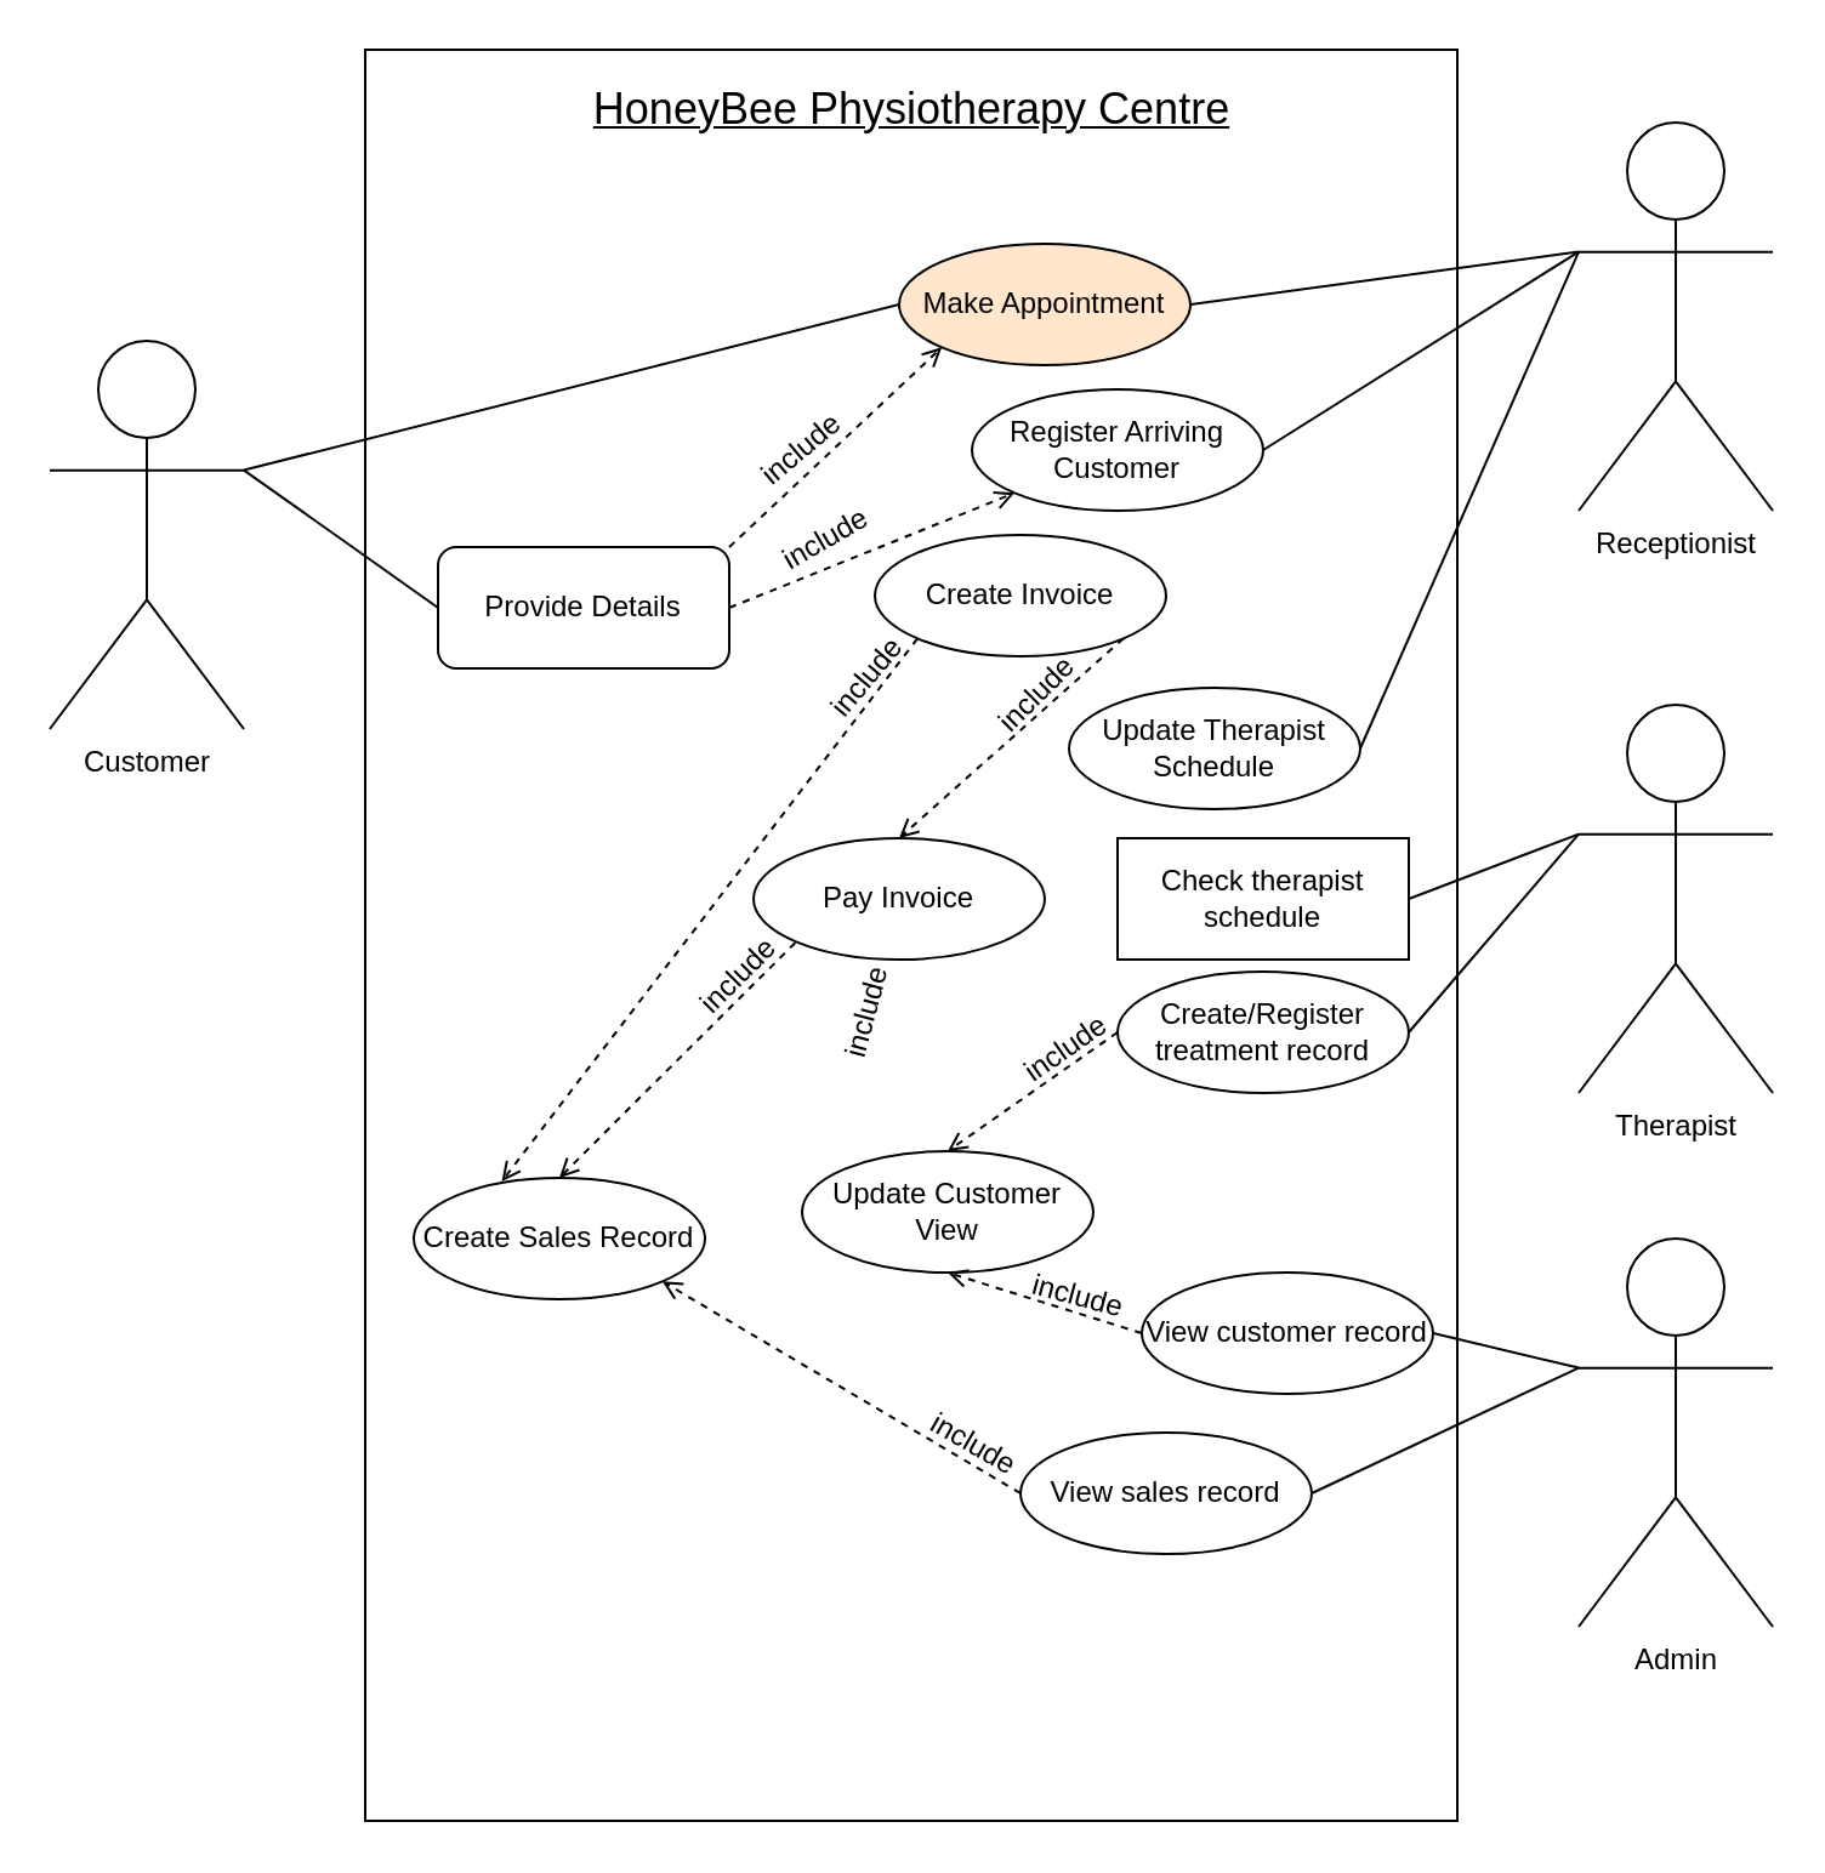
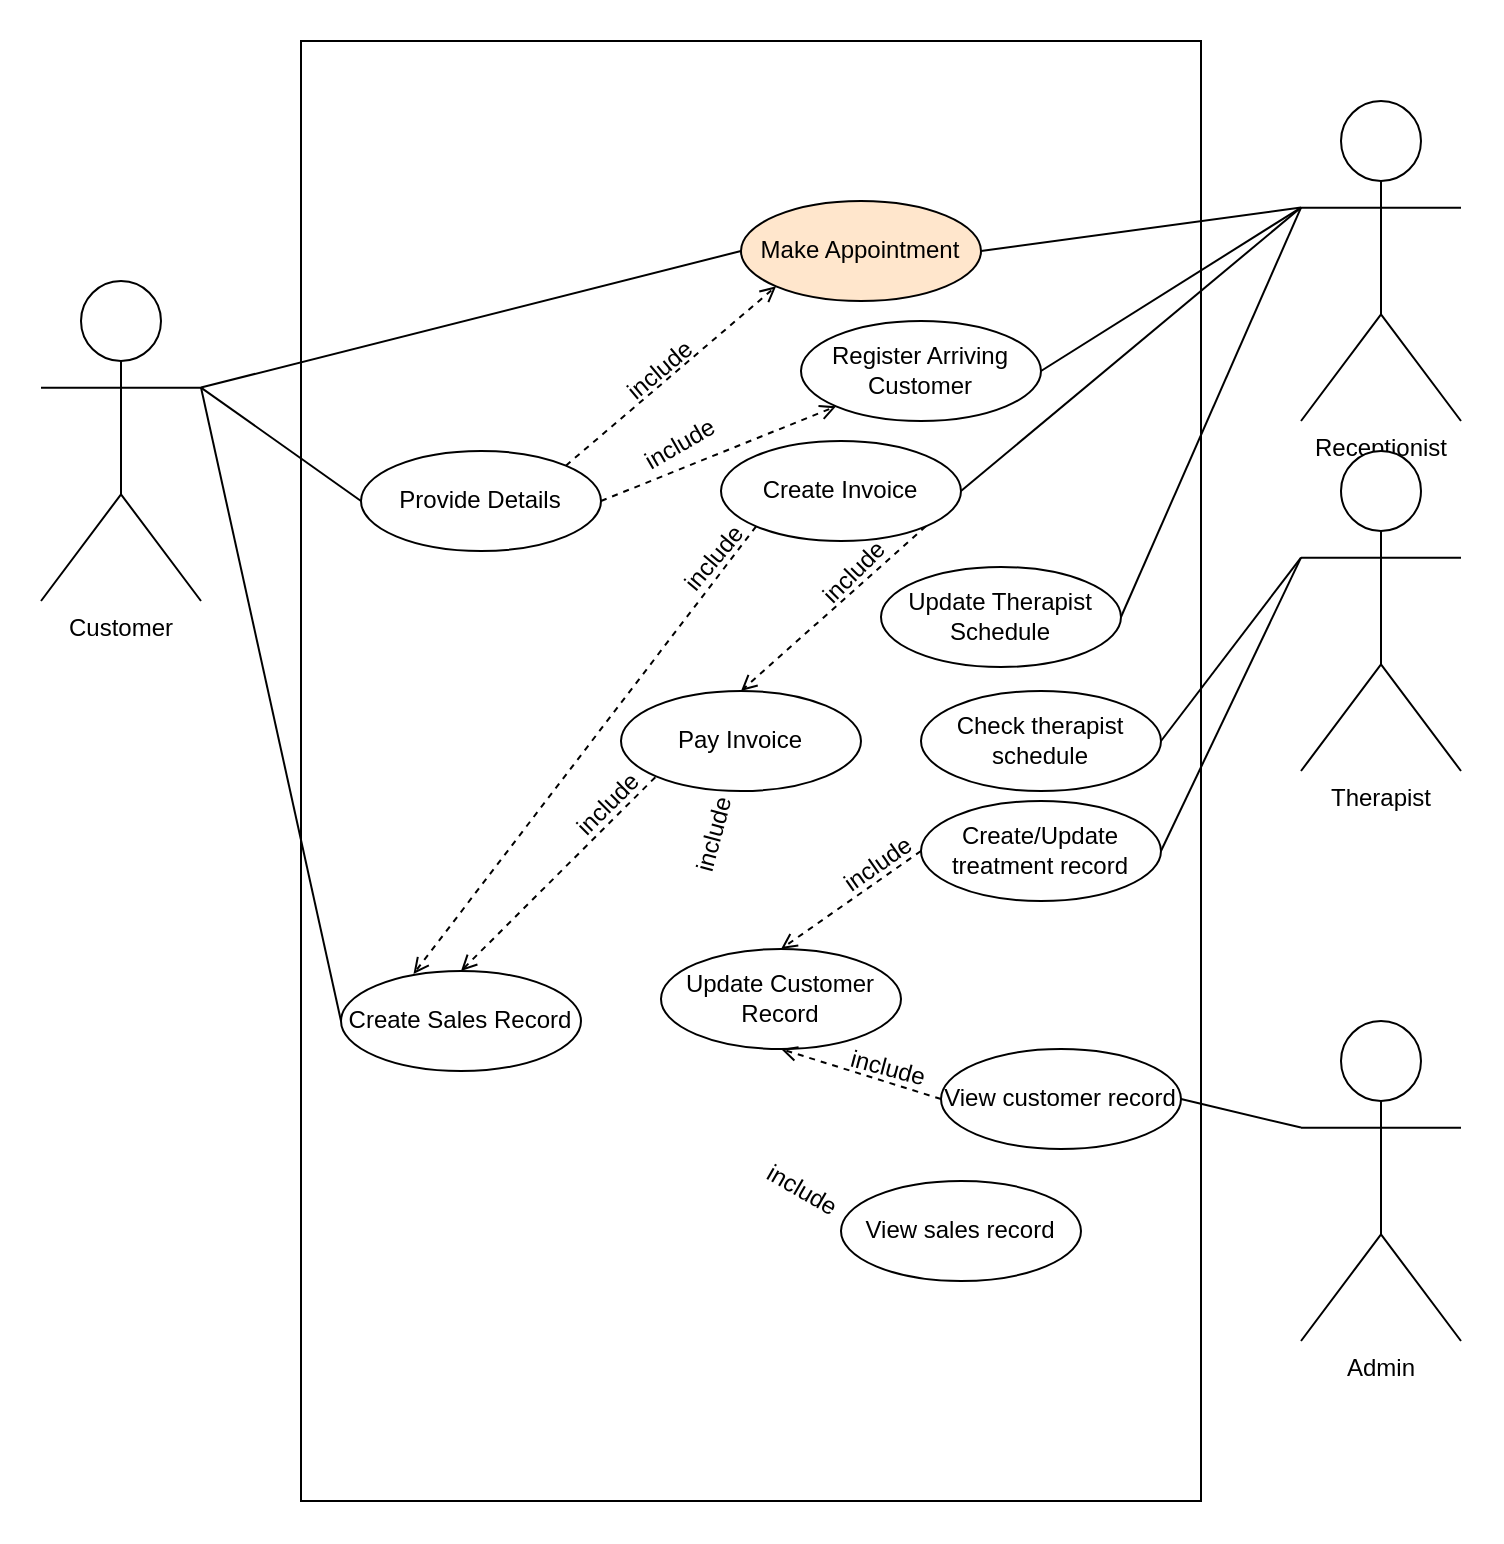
- <mxCell id="7" value="HoneyBee Physiotherapy Centre" style="text;html=1;strokeColor=none;fillColor=none;align=center;verticalAlign=middle;whiteSpace=wrap;rounded=0;fontSize=18;fontStyle=4" vertex="1" parent="1"><mxGeometry x="227.5" y="30" width="295" height="30" as="geometry" /></mxCell>
+ <mxCell id="25" value="" style="endArrow=none;html=1;rounded=0;entryX=0;entryY=0.333;entryDx=0;entryDy=0;entryPerimeter=0;exitX=1;exitY=0.5;exitDx=0;exitDy=0;" edge="1" parent="1" source="11" target="4"><mxGeometry width="50" height="50" relative="1" as="geometry"><mxPoint x="540" y="180" as="sourcePoint" /><mxPoint x="590" y="130" as="targetPoint" /></mxGeometry></mxCell>
- <mxCell id="14" value="Provide Details" style="whiteSpace=wrap;html=1;rounded=1;" vertex="1" parent="1"><mxGeometry x="180" y="225" width="120" height="50" as="geometry" /></mxCell>
+ <mxCell id="14" value="Provide Details" style="ellipse;whiteSpace=wrap;html=1;" vertex="1" parent="1"><mxGeometry x="180" y="225" width="120" height="50" as="geometry" /></mxCell>
+ <mxCell id="30" value="" style="endArrow=none;html=1;rounded=0;entryX=0;entryY=0.5;entryDx=0;entryDy=0;exitX=1;exitY=0.333;exitDx=0;exitDy=0;exitPerimeter=0;" edge="1" parent="1" source="3" target="15"><mxGeometry width="50" height="50" relative="1" as="geometry"><mxPoint x="50" y="340" as="sourcePoint" /><mxPoint x="100" y="290" as="targetPoint" /></mxGeometry></mxCell>
- <mxCell id="10" value="Check therapist schedule" style="whiteSpace=wrap;html=1;rounded=0;" vertex="1" parent="1"><mxGeometry x="460" y="345" width="120" height="50" as="geometry" /></mxCell>
+ <mxCell id="10" value="Check therapist schedule" style="ellipse;whiteSpace=wrap;html=1;" vertex="1" parent="1"><mxGeometry x="460" y="345" width="120" height="50" as="geometry" /></mxCell>
- <mxCell id="5" value="Therapist" style="shape=umlActor;html=1;verticalLabelPosition=bottom;verticalAlign=top;align=center;" vertex="1" parent="1"><mxGeometry x="650" y="290" width="80" height="160" as="geometry" /></mxCell>
+ <mxCell id="5" value="Therapist" style="shape=umlActor;html=1;verticalLabelPosition=bottom;verticalAlign=top;align=center;" vertex="1" parent="1"><mxGeometry x="650" y="225" width="80" height="160" as="geometry" /></mxCell>
- <mxCell id="13" value="Create/Register treatment record" style="ellipse;whiteSpace=wrap;html=1;" vertex="1" parent="1"><mxGeometry x="460" y="400" width="120" height="50" as="geometry" /></mxCell>
+ <mxCell id="13" value="Create/Update treatment record" style="ellipse;whiteSpace=wrap;html=1;" vertex="1" parent="1"><mxGeometry x="460" y="400" width="120" height="50" as="geometry" /></mxCell>
- <mxCell id="17" value="Update Customer View" style="ellipse;whiteSpace=wrap;html=1;" vertex="1" parent="1"><mxGeometry x="330" y="474" width="120" height="50" as="geometry" /></mxCell>
+ <mxCell id="17" value="Update Customer Record" style="ellipse;whiteSpace=wrap;html=1;" vertex="1" parent="1"><mxGeometry x="330" y="474" width="120" height="50" as="geometry" /></mxCell>
- <mxCell id="38" value="" style="endArrow=open;dashed=1;html=1;rounded=0;entryX=1;entryY=1;entryDx=0;entryDy=0;exitX=0;exitY=0.5;exitDx=0;exitDy=0;" edge="1" parent="1" source="18" target="15"><mxGeometry width="50" height="50" relative="1" as="geometry"><mxPoint x="397" y="273" as="sourcePoint" /><mxPoint x="310" y="325" as="targetPoint" /></mxGeometry></mxCell>
- <mxCell id="19" value="" style="endArrow=none;html=1;rounded=0;exitX=1;exitY=0.5;exitDx=0;exitDy=0;entryX=0;entryY=0.333;entryDx=0;entryDy=0;entryPerimeter=0;" edge="1" parent="1" source="18" target="6"><mxGeometry width="50" height="50" relative="1" as="geometry"><mxPoint x="500" y="670" as="sourcePoint" /><mxPoint x="550" y="620" as="targetPoint" /></mxGeometry></mxCell>
